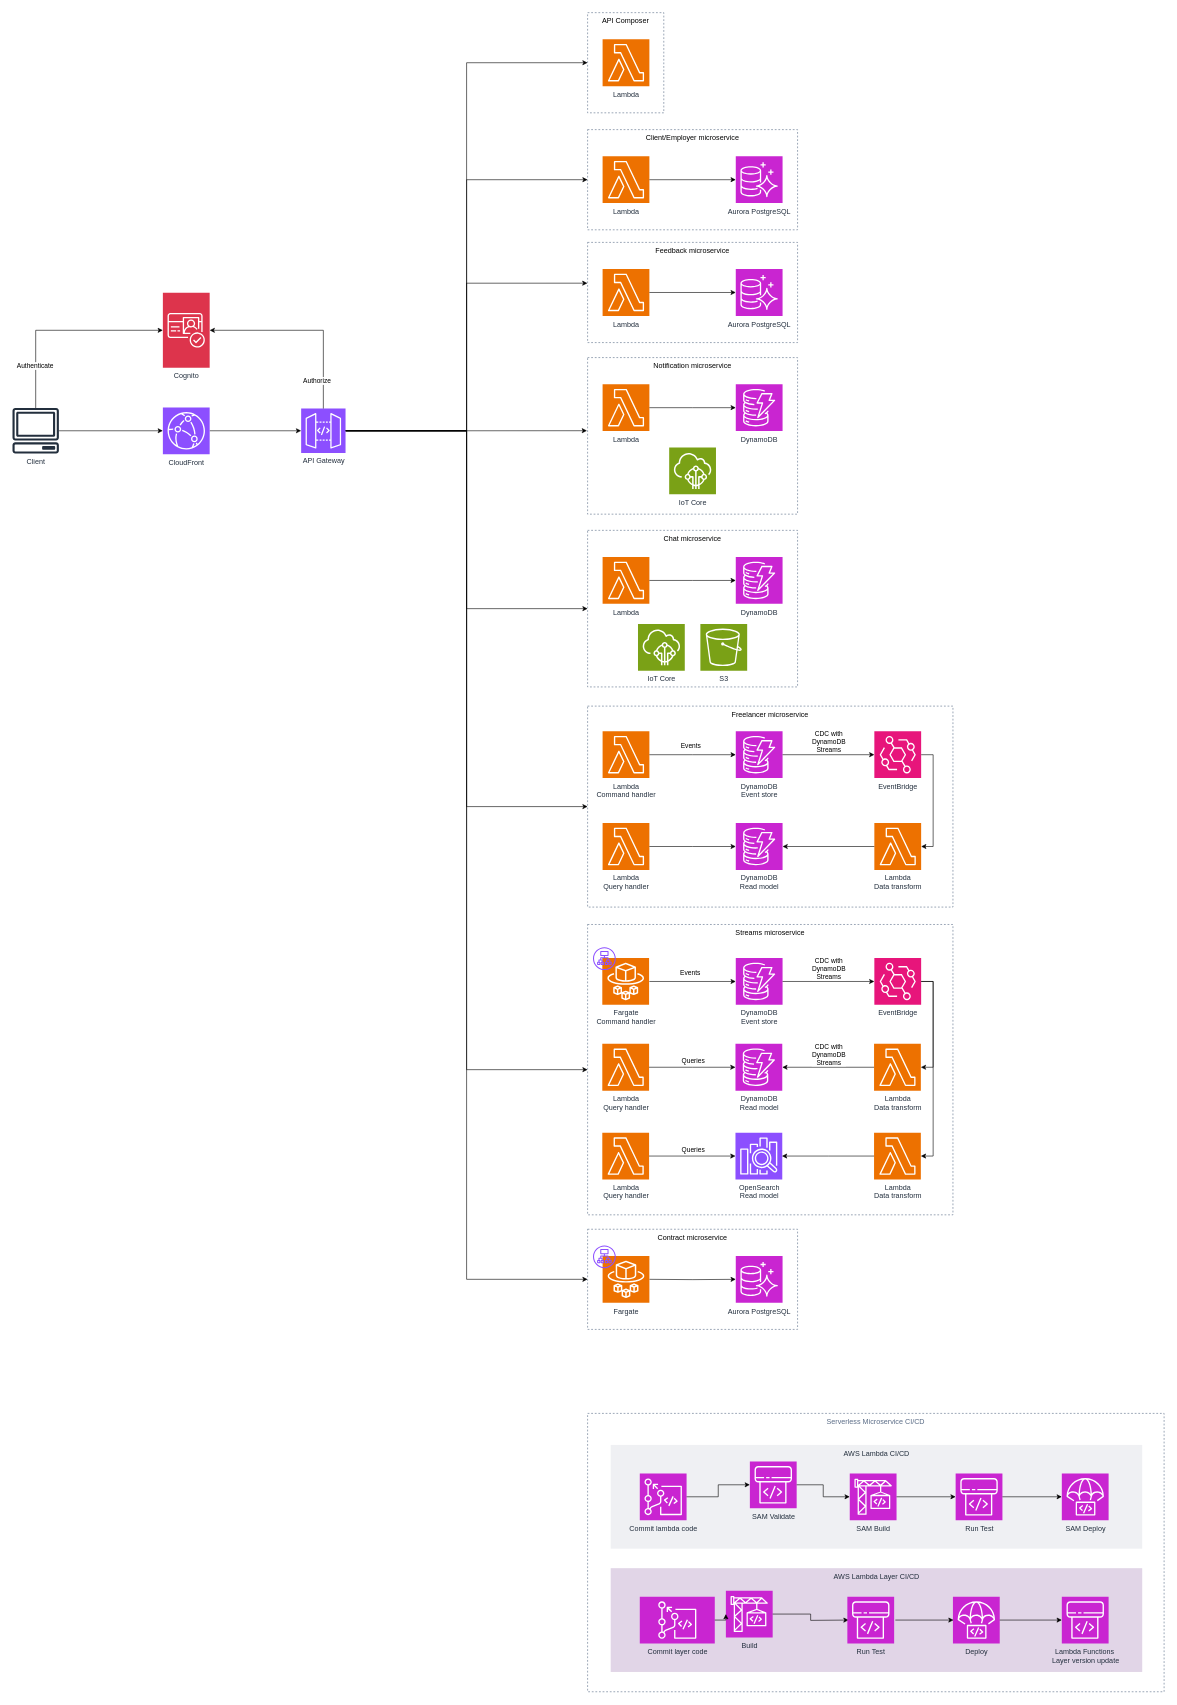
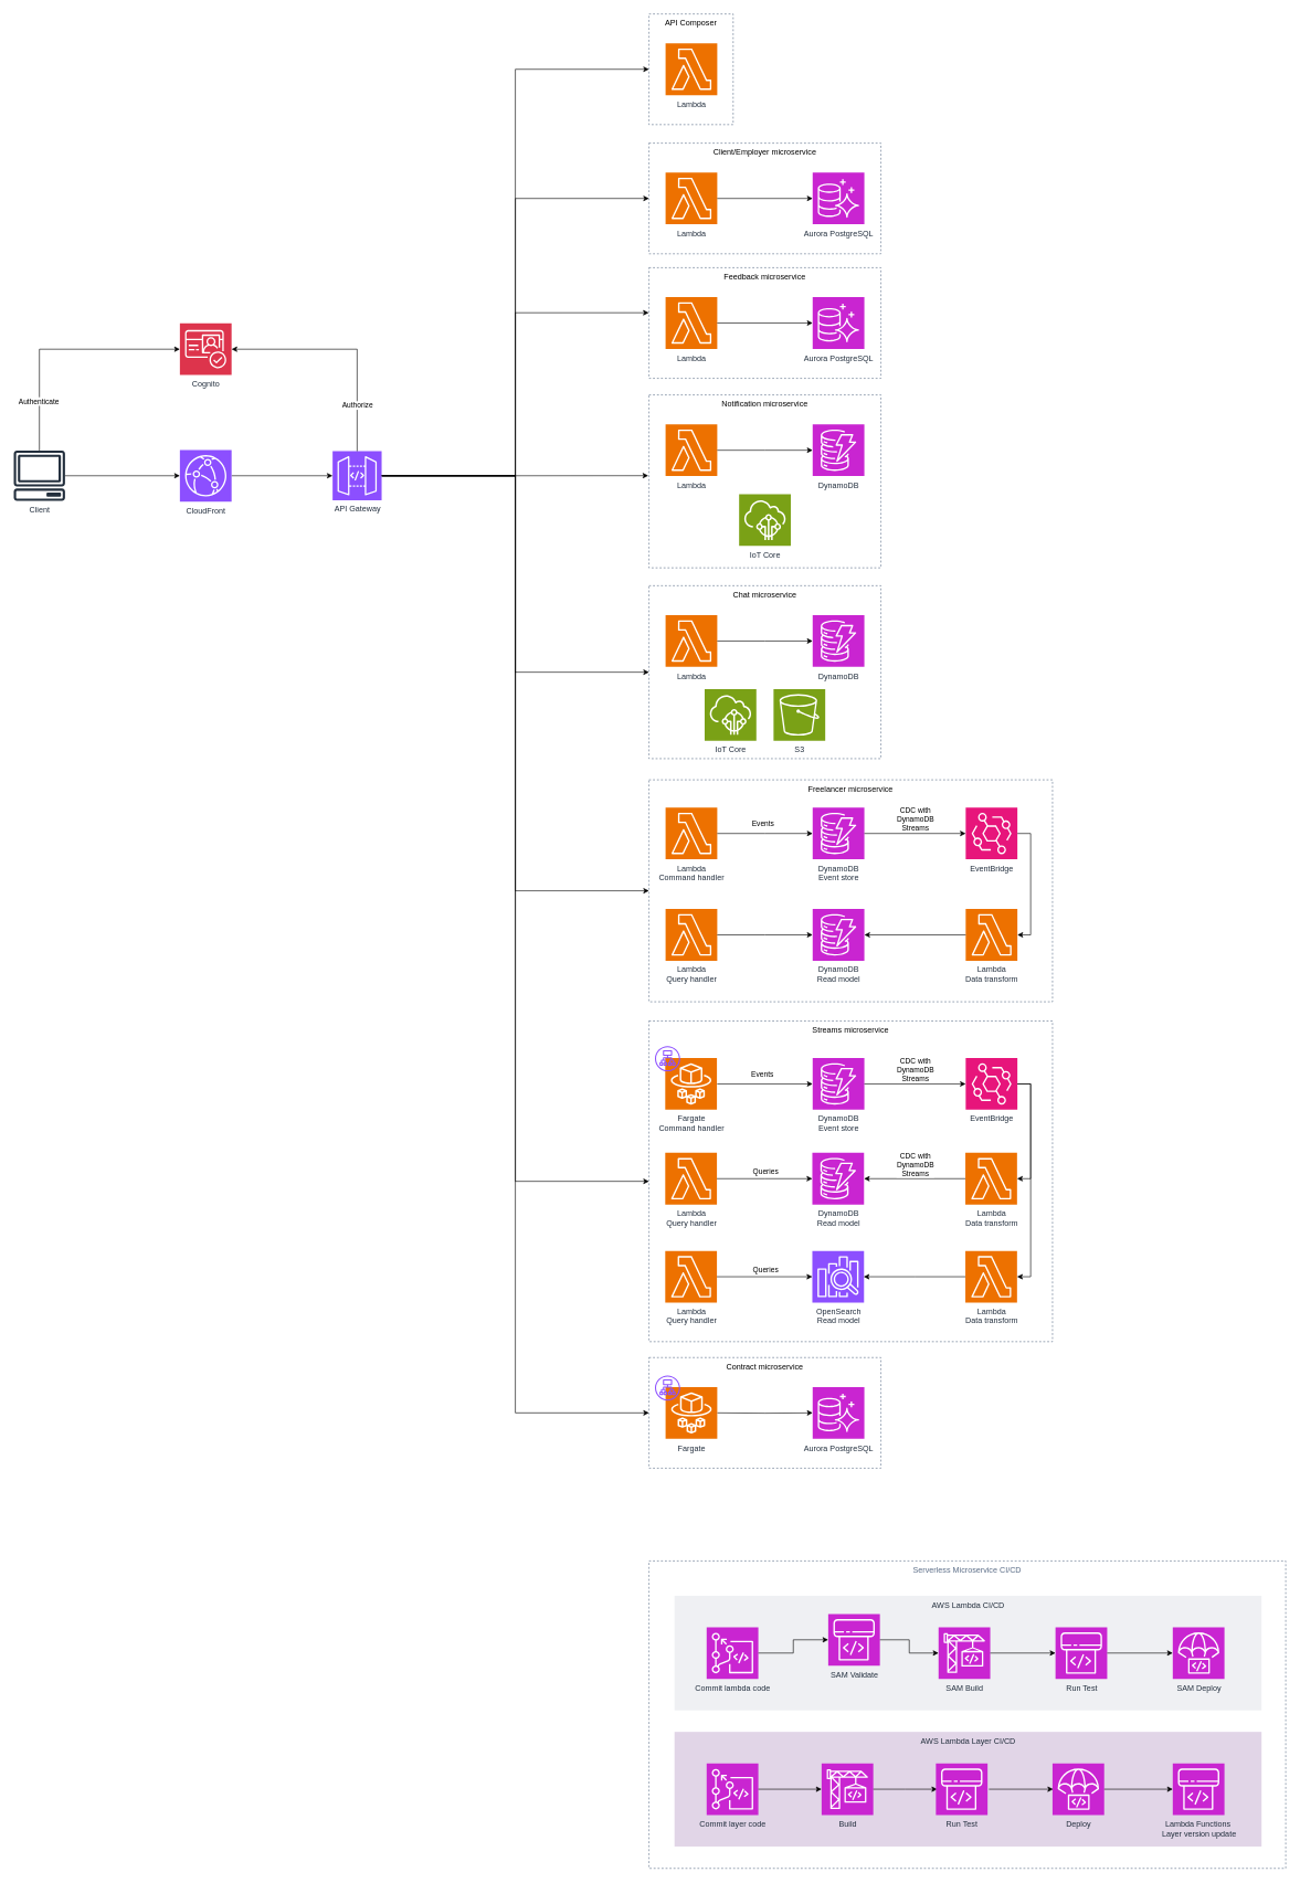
- <mxCell id="30" value="Cognito" style="sketch=0;points=[[0,0,0],[0.25,0,0],[0.5,0,0],[0.75,0,0],[1,0,0],[0,1,0],[0.25,1,0],[0.5,1,0],[0.75,1,0],[1,1,0],[0,0.25,0],[0,0.5,0],[0,0.75,0],[1,0.25,0],[1,0.5,0],[1,0.75,0]];outlineConnect=0;fontColor=#232F3E;fillColor=#DD344C;strokeColor=#ffffff;dashed=0;verticalLabelPosition=bottom;verticalAlign=top;align=center;html=1;fontSize=12;fontStyle=0;aspect=fixed;shape=mxgraph.aws4.resourceIcon;resIcon=mxgraph.aws4.cognito;" parent="1" vertex="1"><mxGeometry x="271" y="487" width="78" height="125" as="geometry" /></mxCell>
+ <mxCell id="30" value="Cognito" style="sketch=0;points=[[0,0,0],[0.25,0,0],[0.5,0,0],[0.75,0,0],[1,0,0],[0,1,0],[0.25,1,0],[0.5,1,0],[0.75,1,0],[1,1,0],[0,0.25,0],[0,0.5,0],[0,0.75,0],[1,0.25,0],[1,0.5,0],[1,0.75,0]];outlineConnect=0;fontColor=#232F3E;fillColor=#DD344C;strokeColor=#ffffff;dashed=0;verticalLabelPosition=bottom;verticalAlign=top;align=center;html=1;fontSize=12;fontStyle=0;aspect=fixed;shape=mxgraph.aws4.resourceIcon;resIcon=mxgraph.aws4.cognito;" parent="1" vertex="1"><mxGeometry x="271" y="487" width="78" height="78" as="geometry" /></mxCell>
- <mxCell id="97" value="Build" style="sketch=0;points=[[0,0,0],[0.25,0,0],[0.5,0,0],[0.75,0,0],[1,0,0],[0,1,0],[0.25,1,0],[0.5,1,0],[0.75,1,0],[1,1,0],[0,0.25,0],[0,0.5,0],[0,0.75,0],[1,0.25,0],[1,0.5,0],[1,0.75,0]];outlineConnect=0;fontColor=#232F3E;fillColor=#C925D1;strokeColor=#ffffff;dashed=0;verticalLabelPosition=bottom;verticalAlign=top;align=center;html=1;fontSize=12;fontStyle=0;aspect=fixed;shape=mxgraph.aws4.resourceIcon;resIcon=mxgraph.aws4.codebuild;" vertex="1" parent="1"><mxGeometry x="1209.5" y="2650.5" width="78" height="78" as="geometry" /></mxCell>
+ <mxCell id="97" value="Build" style="sketch=0;points=[[0,0,0],[0.25,0,0],[0.5,0,0],[0.75,0,0],[1,0,0],[0,1,0],[0.25,1,0],[0.5,1,0],[0.75,1,0],[1,1,0],[0,0.25,0],[0,0.5,0],[0,0.75,0],[1,0.25,0],[1,0.5,0],[1,0.75,0]];outlineConnect=0;fontColor=#232F3E;fillColor=#C925D1;strokeColor=#ffffff;dashed=0;verticalLabelPosition=bottom;verticalAlign=top;align=center;html=1;fontSize=12;fontStyle=0;aspect=fixed;shape=mxgraph.aws4.resourceIcon;resIcon=mxgraph.aws4.codebuild;" vertex="1" parent="1"><mxGeometry x="1239.5" y="2660.5" width="78" height="78" as="geometry" /></mxCell>
- <mxCell id="96" value="Commit layer code" style="sketch=0;points=[[0,0,0],[0.25,0,0],[0.5,0,0],[0.75,0,0],[1,0,0],[0,1,0],[0.25,1,0],[0.5,1,0],[0.75,1,0],[1,1,0],[0,0.25,0],[0,0.5,0],[0,0.75,0],[1,0.25,0],[1,0.5,0],[1,0.75,0]];outlineConnect=0;fontColor=#232F3E;fillColor=#C925D1;strokeColor=#ffffff;dashed=0;verticalLabelPosition=bottom;verticalAlign=top;align=center;html=1;fontSize=12;fontStyle=0;aspect=fixed;shape=mxgraph.aws4.resourceIcon;resIcon=mxgraph.aws4.codecommit;" vertex="1" parent="1"><mxGeometry x="1066" y="2660.5" width="125" height="78" as="geometry" /></mxCell>
+ <mxCell id="96" value="Commit layer code" style="sketch=0;points=[[0,0,0],[0.25,0,0],[0.5,0,0],[0.75,0,0],[1,0,0],[0,1,0],[0.25,1,0],[0.5,1,0],[0.75,1,0],[1,1,0],[0,0.25,0],[0,0.5,0],[0,0.75,0],[1,0.25,0],[1,0.5,0],[1,0.75,0]];outlineConnect=0;fontColor=#232F3E;fillColor=#C925D1;strokeColor=#ffffff;dashed=0;verticalLabelPosition=bottom;verticalAlign=top;align=center;html=1;fontSize=12;fontStyle=0;aspect=fixed;shape=mxgraph.aws4.resourceIcon;resIcon=mxgraph.aws4.codecommit;" vertex="1" parent="1"><mxGeometry x="1066" y="2660.5" width="78" height="78" as="geometry" /></mxCell>
